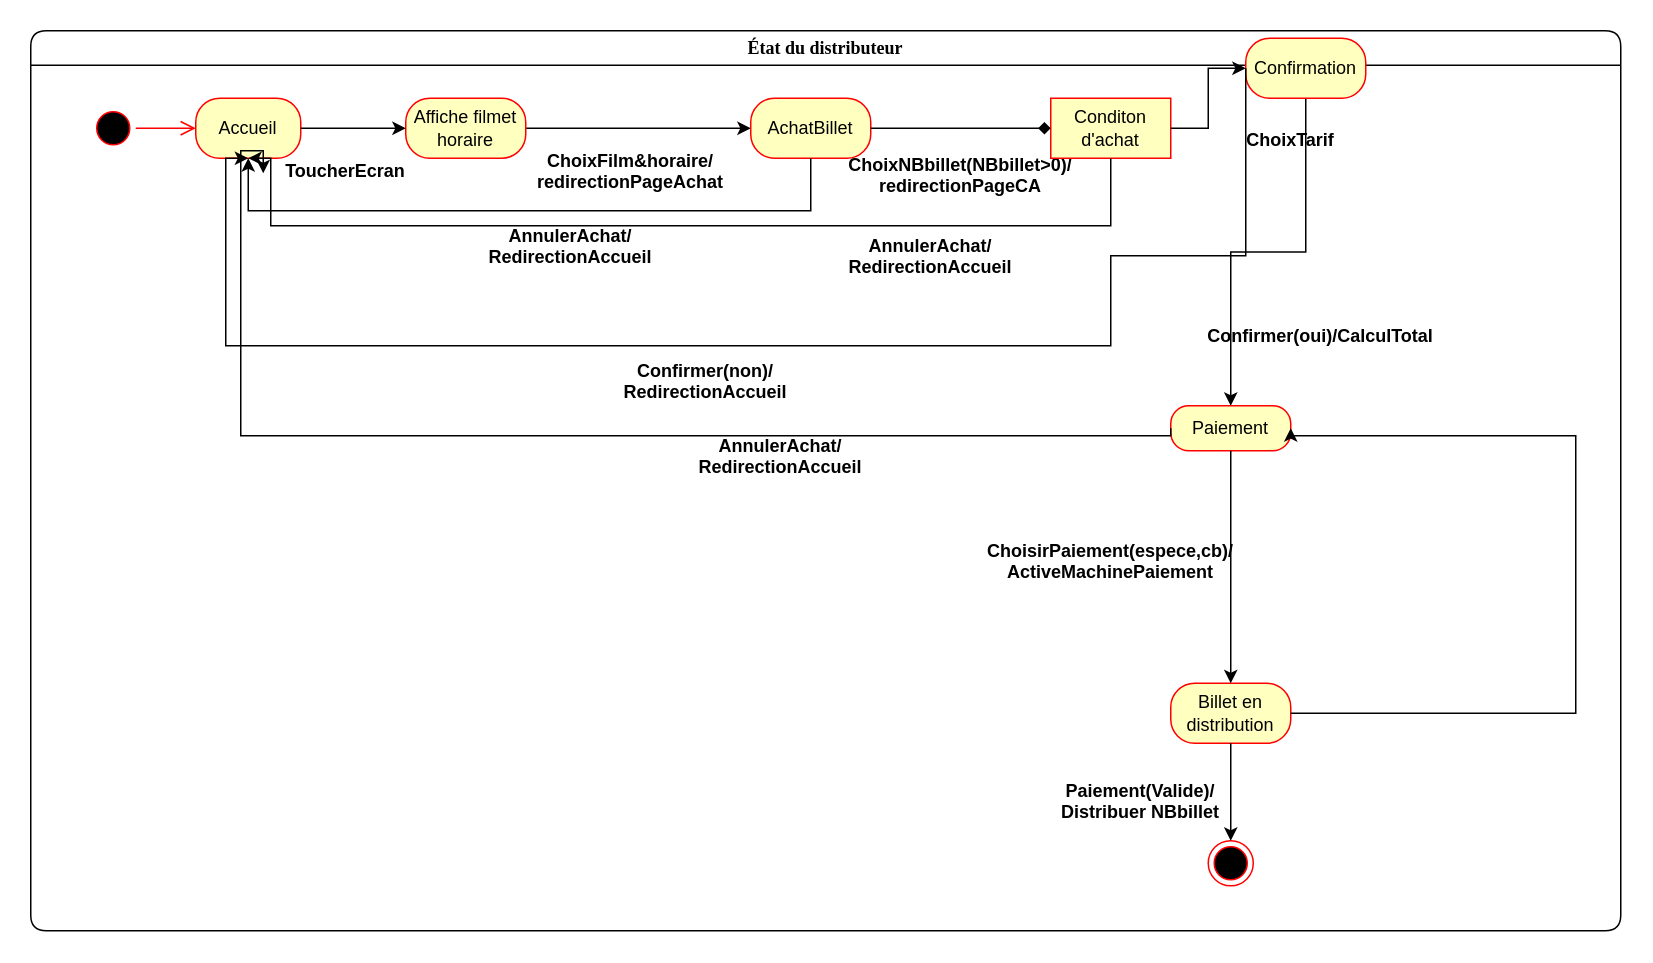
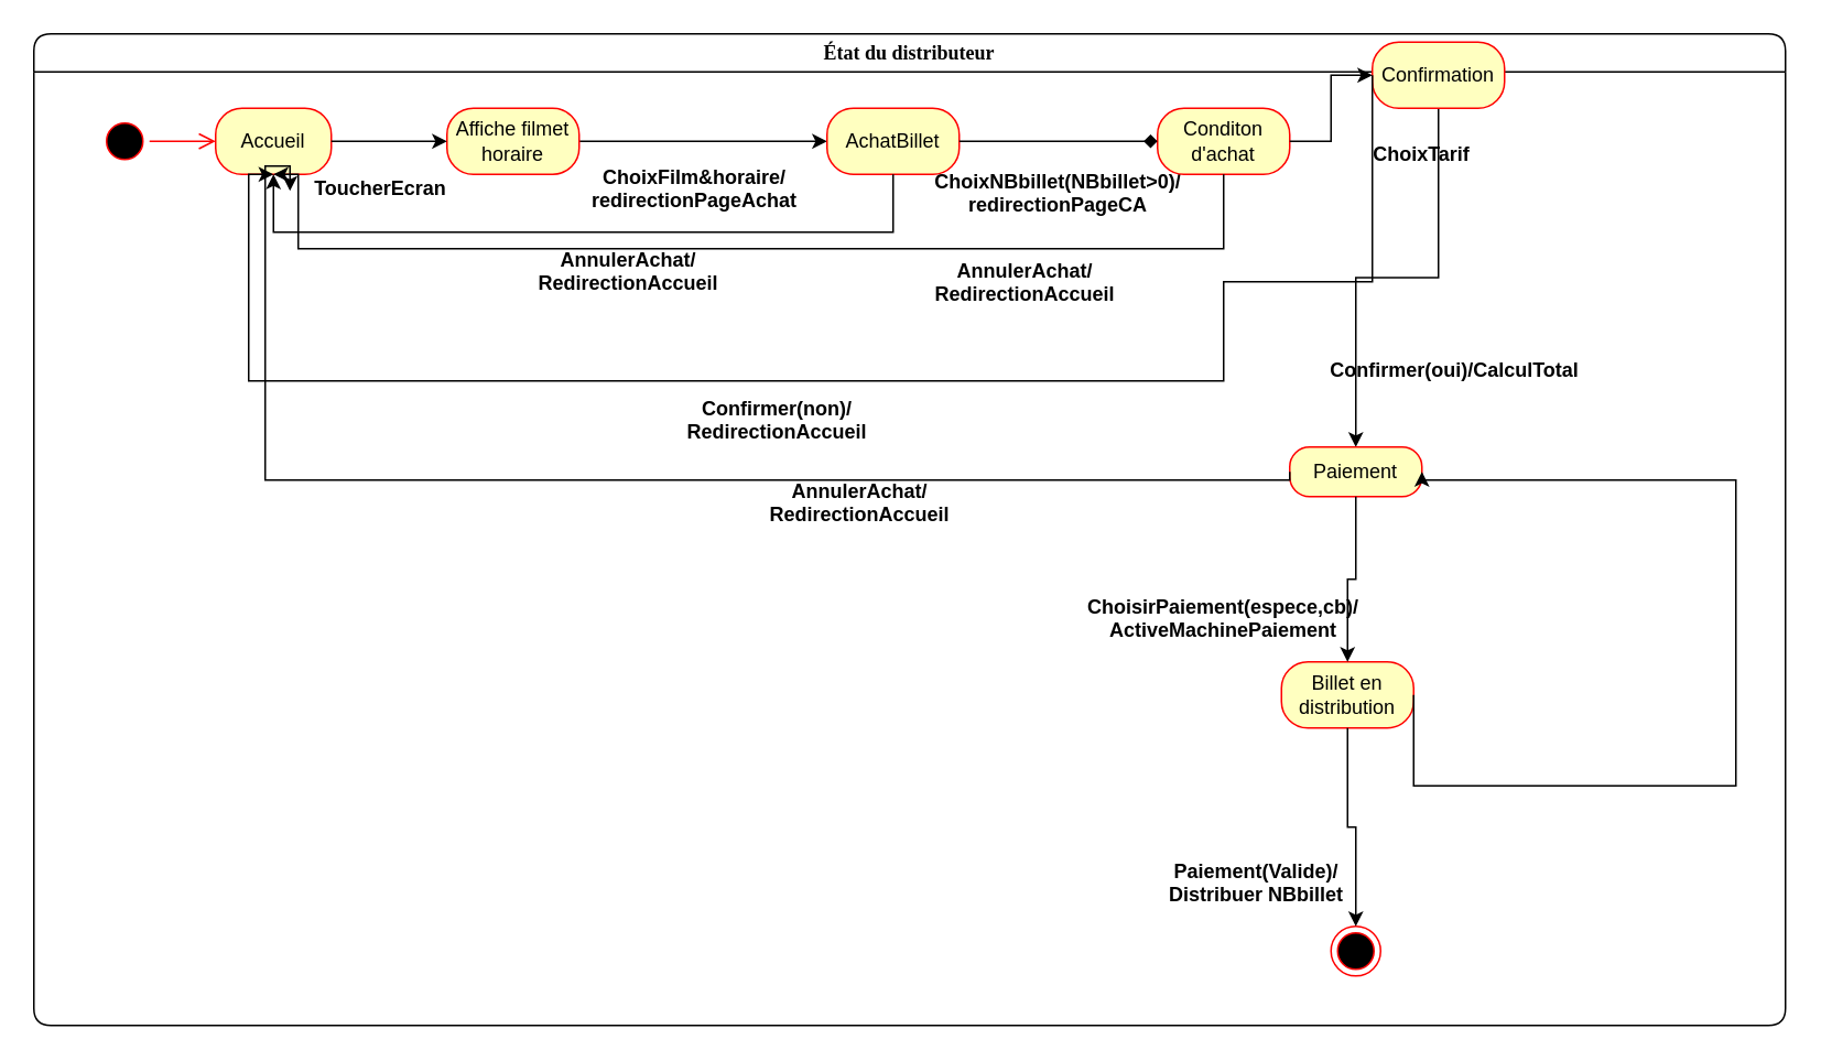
- <mxCell id="31" value="Conditon d'achat" style="whiteSpace=wrap;html=1;arcSize=40;fontColor=#000000;fillColor=#ffffc0;strokeColor=#ff0000;rounded=0;" vertex="1" parent="1"><mxGeometry x="700" y="65" width="80" height="40" as="geometry" /></mxCell>
+ <mxCell id="31" value="Conditon d'achat" style="rounded=1;whiteSpace=wrap;html=1;arcSize=40;fontColor=#000000;fillColor=#ffffc0;strokeColor=#ff0000;" vertex="1" parent="1"><mxGeometry x="700" y="65" width="80" height="40" as="geometry" /></mxCell>
- <mxCell id="25" value="Billet en distribution" style="rounded=1;whiteSpace=wrap;html=1;arcSize=40;fontColor=#000000;fillColor=#ffffc0;strokeColor=#ff0000;" vertex="1" parent="2"><mxGeometry x="760" y="435" width="80" height="40" as="geometry" /></mxCell>
+ <mxCell id="25" value="Billet en distribution" style="rounded=1;whiteSpace=wrap;html=1;arcSize=40;fontColor=#000000;fillColor=#ffffc0;strokeColor=#ff0000;" vertex="1" parent="2"><mxGeometry x="755" y="380" width="80" height="40" as="geometry" /></mxCell>
